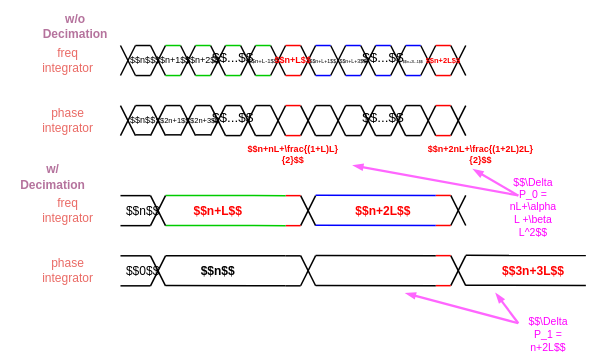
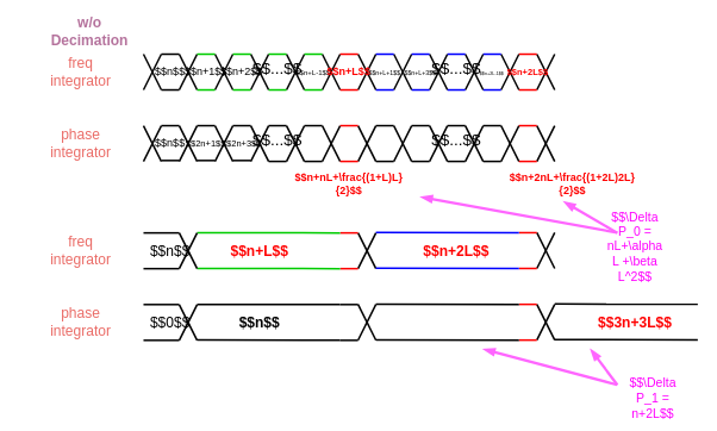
- <mxCell id="3" value="&lt;font color=&quot;#b5739d&quot; style=&quot;font-size: 16px;&quot;&gt;&lt;b&gt;w/ Decimation&lt;/b&gt;&lt;/font&gt;" style="text;html=1;align=center;verticalAlign=middle;whiteSpace=wrap;rounded=0;" parent="1" vertex="1"><mxGeometry x="20" y="220" width="100" height="30" as="geometry" /></mxCell>
